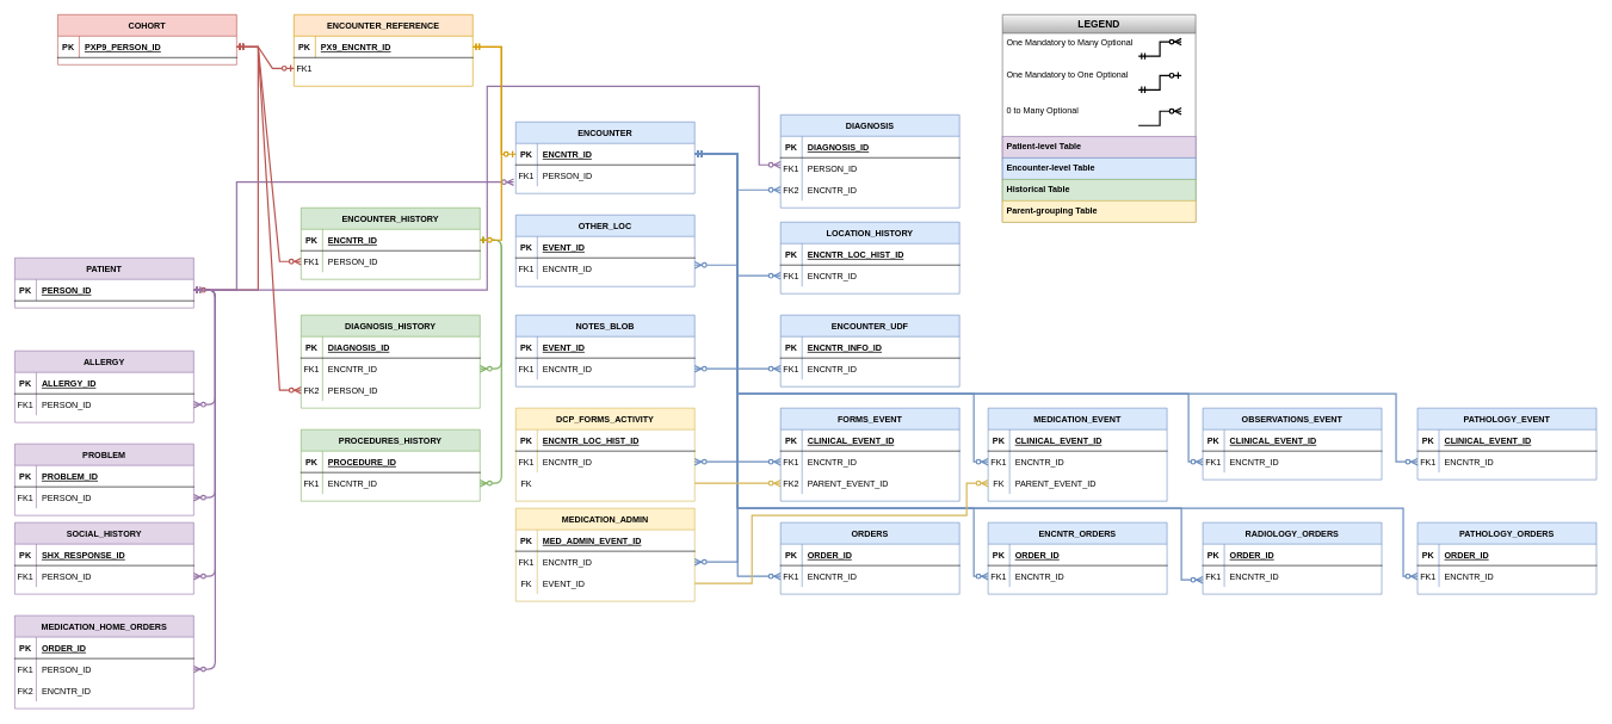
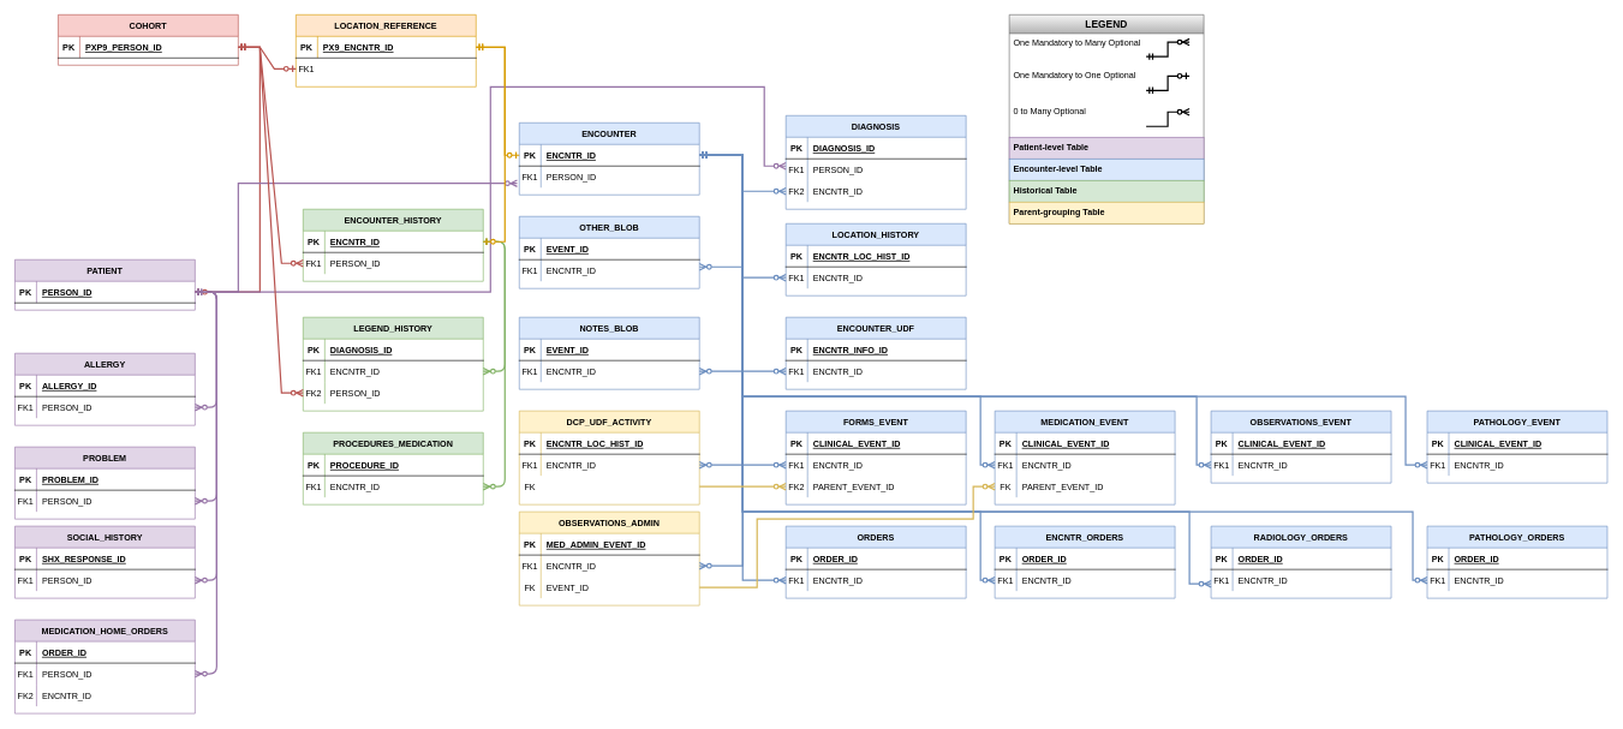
- <mxCell id="2" value="ENCOUNTER_REFERENCE" style="shape=table;startSize=30;container=1;collapsible=1;childLayout=tableLayout;fixedRows=1;rowLines=0;fontStyle=1;align=center;resizeLast=1;fillColor=#ffe6cc;strokeColor=#d79b00;" parent="1" vertex="1"><mxGeometry x="410" y="20" width="250" height="100" as="geometry" /></mxCell>
+ <mxCell id="2" value="LOCATION_REFERENCE" style="shape=table;startSize=30;container=1;collapsible=1;childLayout=tableLayout;fixedRows=1;rowLines=0;fontStyle=1;align=center;resizeLast=1;fillColor=#ffe6cc;strokeColor=#d79b00;" parent="1" vertex="1"><mxGeometry x="410" y="20" width="250" height="100" as="geometry" /></mxCell>
- <mxCell id="186" value="OTHER_LOC" style="shape=table;startSize=30;container=1;collapsible=1;childLayout=tableLayout;fixedRows=1;rowLines=0;fontStyle=1;align=center;resizeLast=1;fillColor=#dae8fc;strokeColor=#6c8ebf;" parent="1" vertex="1"><mxGeometry x="720" y="300" width="250" height="100" as="geometry" /></mxCell>
+ <mxCell id="186" value="OTHER_BLOB" style="shape=table;startSize=30;container=1;collapsible=1;childLayout=tableLayout;fixedRows=1;rowLines=0;fontStyle=1;align=center;resizeLast=1;fillColor=#dae8fc;strokeColor=#6c8ebf;" parent="1" vertex="1"><mxGeometry x="720" y="300" width="250" height="100" as="geometry" /></mxCell>
- <mxCell id="88" value="DIAGNOSIS_HISTORY" style="shape=table;startSize=30;container=1;collapsible=1;childLayout=tableLayout;fixedRows=1;rowLines=0;fontStyle=1;align=center;resizeLast=1;fillColor=#d5e8d4;strokeColor=#82b366;" parent="1" vertex="1"><mxGeometry x="420" y="440" width="250" height="130" as="geometry" /></mxCell>
+ <mxCell id="88" value="LEGEND_HISTORY" style="shape=table;startSize=30;container=1;collapsible=1;childLayout=tableLayout;fixedRows=1;rowLines=0;fontStyle=1;align=center;resizeLast=1;fillColor=#d5e8d4;strokeColor=#82b366;" parent="1" vertex="1"><mxGeometry x="420" y="440" width="250" height="130" as="geometry" /></mxCell>
- <mxCell id="210" value="DCP_FORMS_ACTIVITY" style="shape=table;startSize=30;container=1;collapsible=1;childLayout=tableLayout;fixedRows=1;rowLines=0;fontStyle=1;align=center;resizeLast=1;fillColor=#fff2cc;strokeColor=#d6b656;" parent="1" vertex="1"><mxGeometry x="720" y="570" width="250" height="130" as="geometry" /></mxCell>
+ <mxCell id="210" value="DCP_UDF_ACTIVITY" style="shape=table;startSize=30;container=1;collapsible=1;childLayout=tableLayout;fixedRows=1;rowLines=0;fontStyle=1;align=center;resizeLast=1;fillColor=#fff2cc;strokeColor=#d6b656;" parent="1" vertex="1"><mxGeometry x="720" y="570" width="250" height="130" as="geometry" /></mxCell>
- <mxCell id="100" value="PROCEDURES_HISTORY" style="shape=table;startSize=30;container=1;collapsible=1;childLayout=tableLayout;fixedRows=1;rowLines=0;fontStyle=1;align=center;resizeLast=1;fillColor=#d5e8d4;strokeColor=#82b366;" parent="1" vertex="1"><mxGeometry x="420" y="600" width="250" height="100" as="geometry" /></mxCell>
+ <mxCell id="100" value="PROCEDURES_MEDICATION" style="shape=table;startSize=30;container=1;collapsible=1;childLayout=tableLayout;fixedRows=1;rowLines=0;fontStyle=1;align=center;resizeLast=1;fillColor=#d5e8d4;strokeColor=#82b366;" parent="1" vertex="1"><mxGeometry x="420" y="600" width="250" height="100" as="geometry" /></mxCell>
- <mxCell id="200" value="MEDICATION_ADMIN" style="shape=table;startSize=30;container=1;collapsible=1;childLayout=tableLayout;fixedRows=1;rowLines=0;fontStyle=1;align=center;resizeLast=1;fillColor=#fff2cc;strokeColor=#d6b656;" parent="1" vertex="1"><mxGeometry x="720" y="710" width="250" height="130" as="geometry" /></mxCell>
+ <mxCell id="200" value="OBSERVATIONS_ADMIN" style="shape=table;startSize=30;container=1;collapsible=1;childLayout=tableLayout;fixedRows=1;rowLines=0;fontStyle=1;align=center;resizeLast=1;fillColor=#fff2cc;strokeColor=#d6b656;" parent="1" vertex="1"><mxGeometry x="720" y="710" width="250" height="130" as="geometry" /></mxCell>
